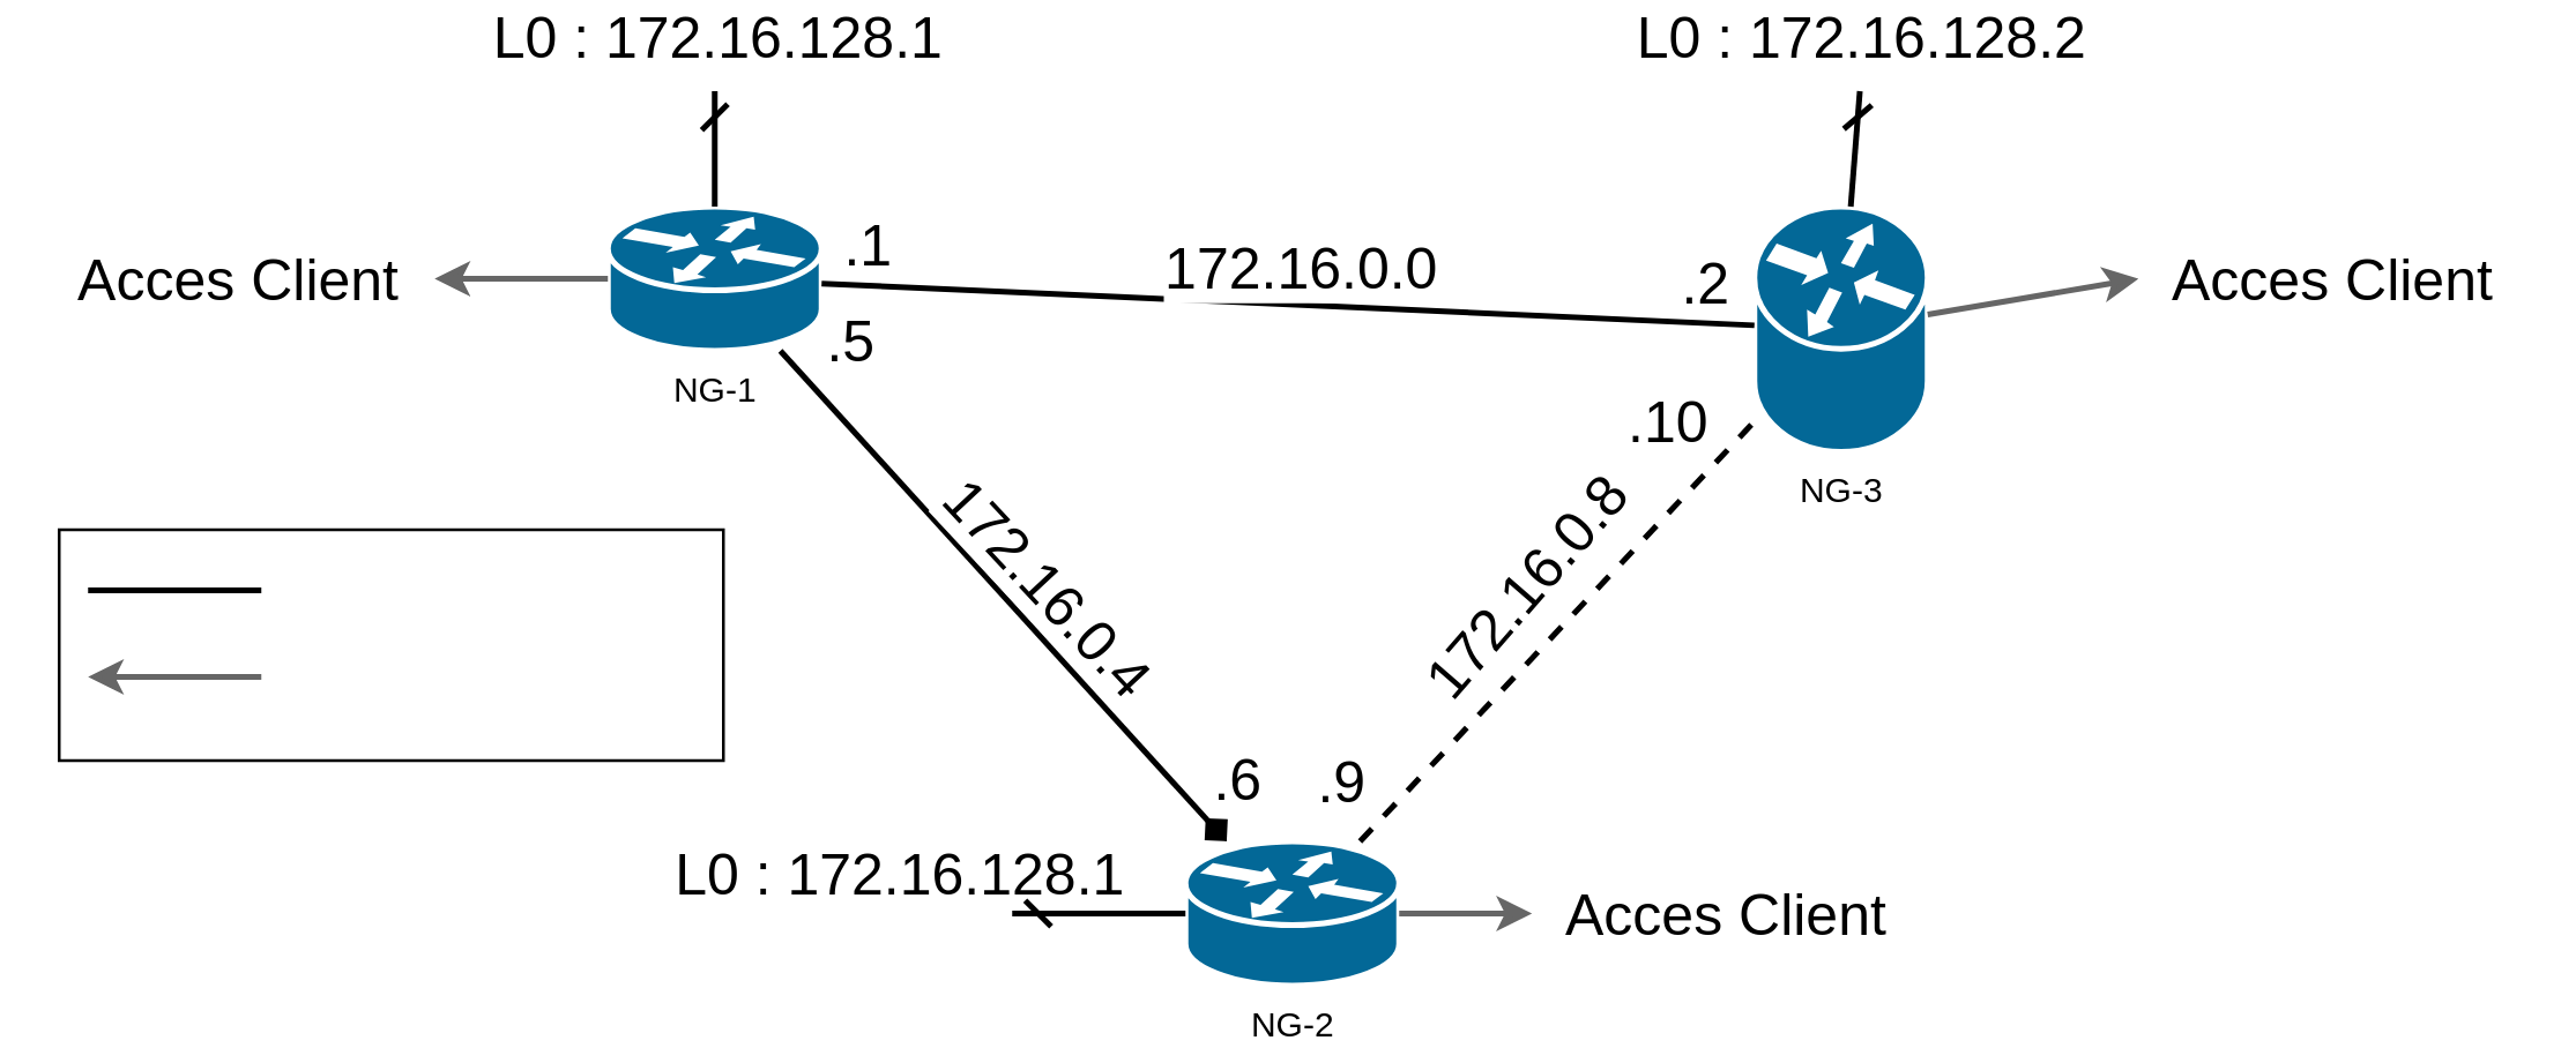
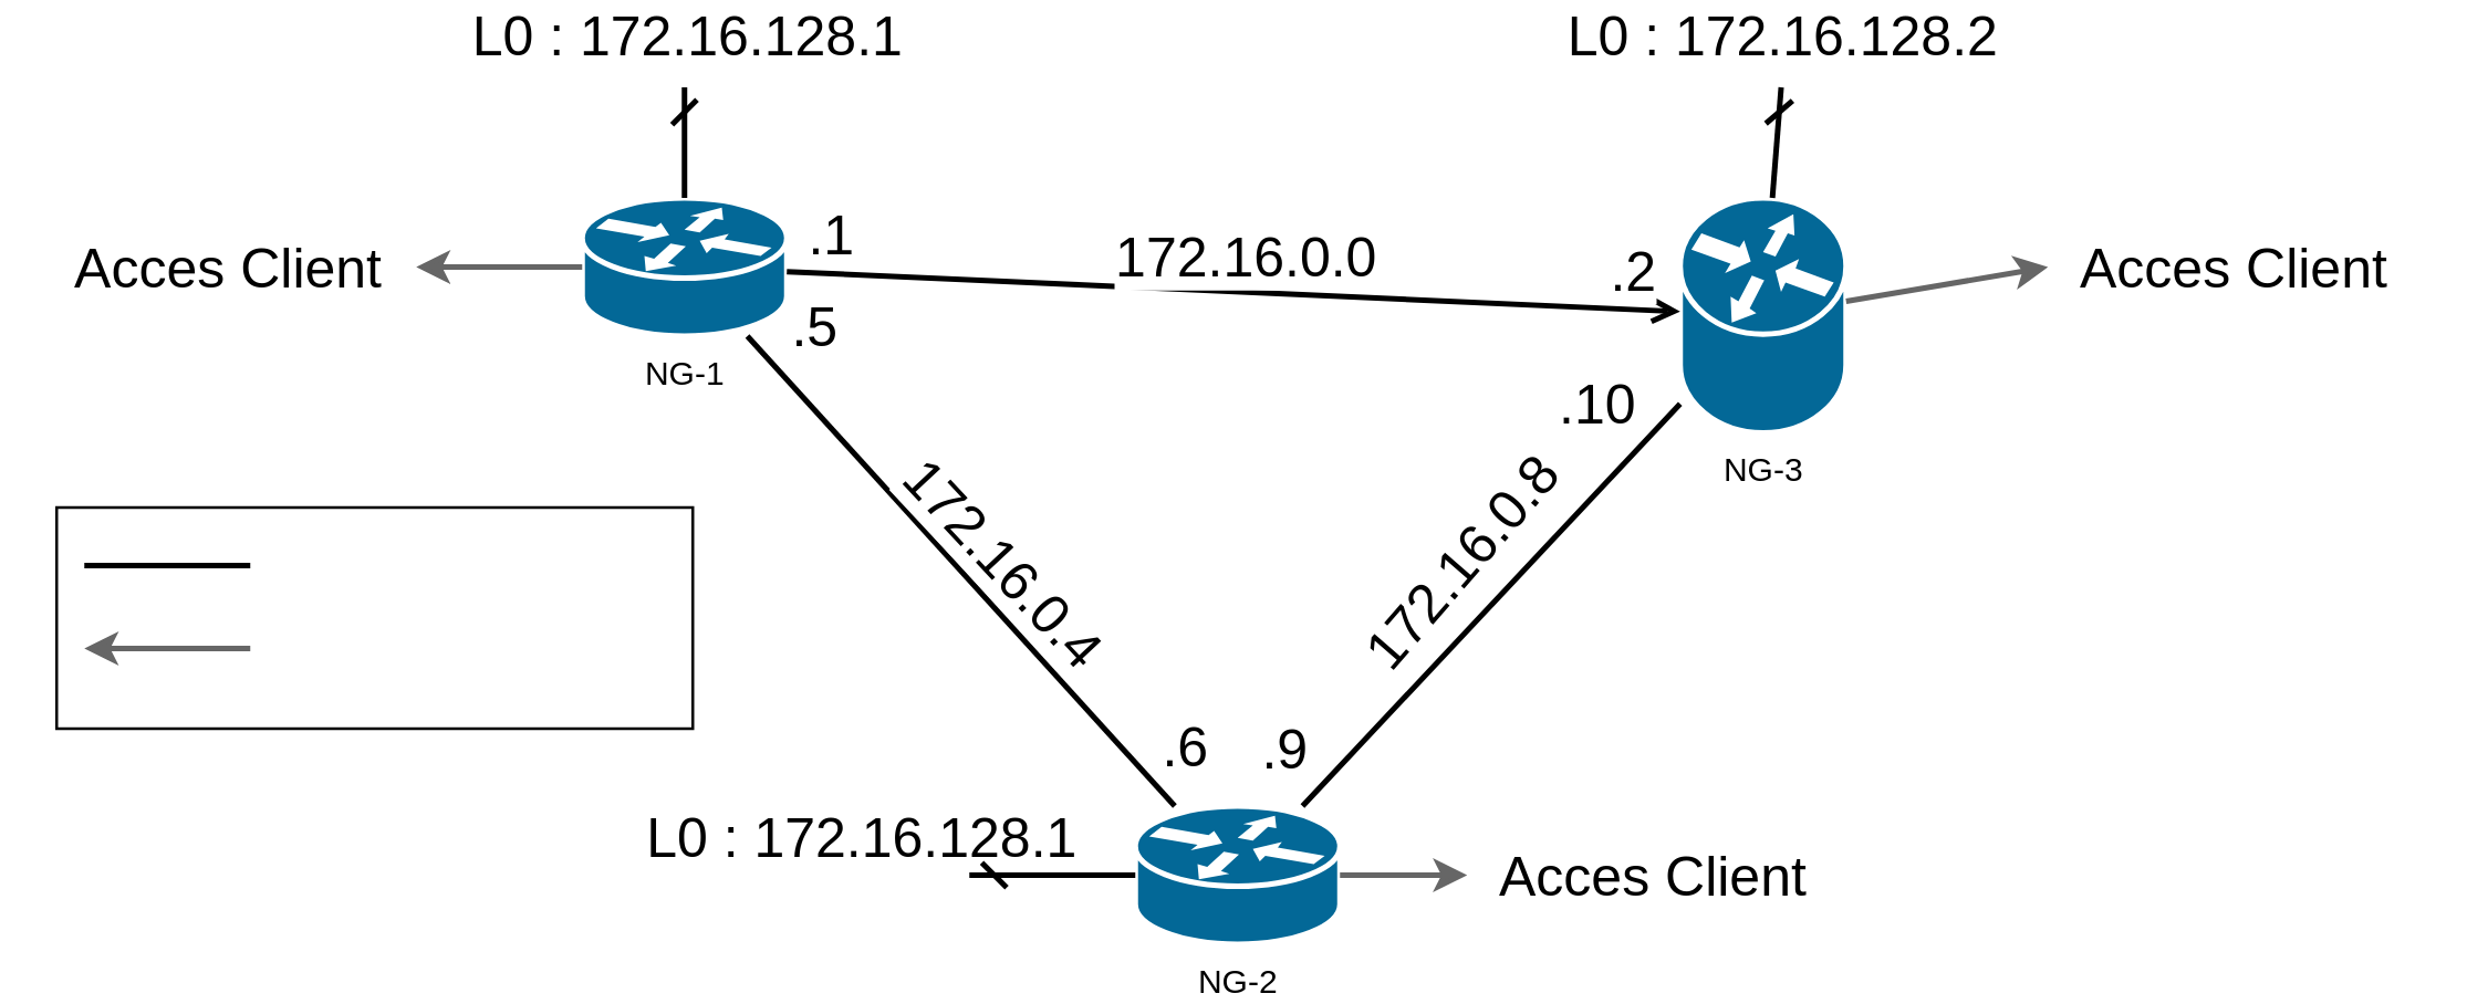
- <mxCell id="5" value="" style="endArrow=none;html=1;strokeWidth=2;" edge="1" parent="1" source="2" target="4"><mxGeometry width="50" height="50" relative="1" as="geometry"><mxPoint x="288.25" y="120" as="sourcePoint" /><mxPoint x="425.75" y="230" as="targetPoint" /></mxGeometry></mxCell>
+ <mxCell id="5" value="" style="endArrow=open;html=1;strokeWidth=2;" edge="1" parent="1" source="2" target="4"><mxGeometry width="50" height="50" relative="1" as="geometry"><mxPoint x="288.25" y="120" as="sourcePoint" /><mxPoint x="425.75" y="230" as="targetPoint" /></mxGeometry></mxCell>
- <mxCell id="9" value="" style="endArrow=diamond;html=1;strokeWidth=2;" edge="1" parent="1" source="2" target="3"><mxGeometry width="50" height="50" relative="1" as="geometry"><mxPoint x="180" y="260" as="sourcePoint" /><mxPoint x="493" y="340" as="targetPoint" /></mxGeometry></mxCell>
+ <mxCell id="9" value="" style="endArrow=none;html=1;strokeWidth=2;" edge="1" parent="1" source="2" target="3"><mxGeometry width="50" height="50" relative="1" as="geometry"><mxPoint x="180" y="260" as="sourcePoint" /><mxPoint x="493" y="340" as="targetPoint" /></mxGeometry></mxCell>
- <mxCell id="13" value="" style="endArrow=none;html=1;strokeWidth=2;dashed=1;" edge="1" parent="1" source="3" target="4"><mxGeometry width="50" height="50" relative="1" as="geometry"><mxPoint x="288.25" y="120" as="sourcePoint" /><mxPoint x="425.75" y="230" as="targetPoint" /></mxGeometry></mxCell>
+ <mxCell id="13" value="" style="endArrow=none;html=1;strokeWidth=2;" edge="1" parent="1" source="3" target="4"><mxGeometry width="50" height="50" relative="1" as="geometry"><mxPoint x="288.25" y="120" as="sourcePoint" /><mxPoint x="425.75" y="230" as="targetPoint" /></mxGeometry></mxCell>
